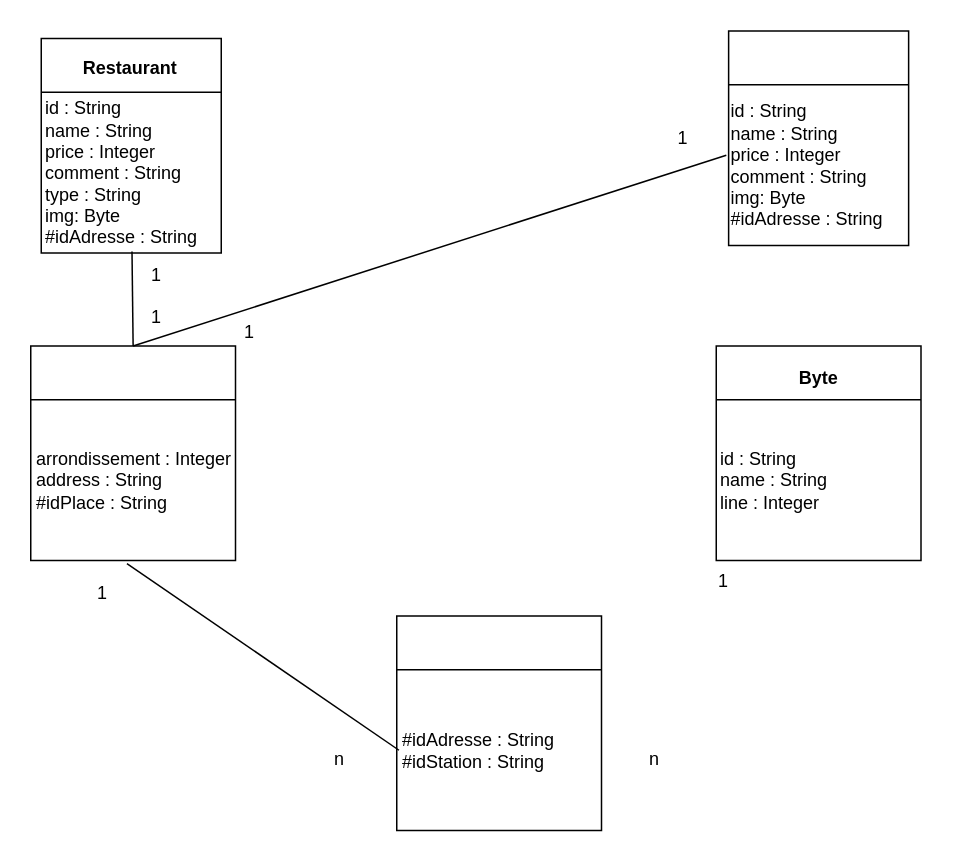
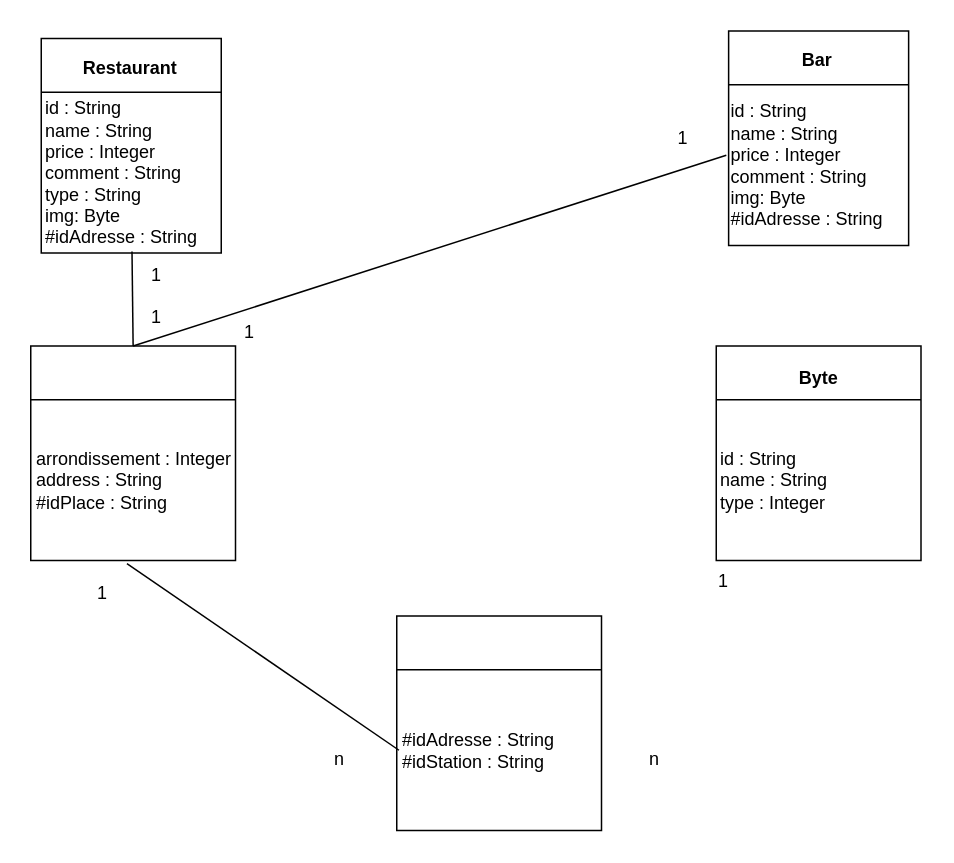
+ <mxCell id="6" value="&lt;b&gt;Bar&lt;/b&gt;" style="text;html=1;strokeColor=none;fillColor=none;align=center;verticalAlign=middle;whiteSpace=wrap;rounded=0;" parent="1" vertex="1"><mxGeometry x="511.25" y="24" width="67" height="31" as="geometry" /></mxCell>
- <mxCell id="16" value="id : String&lt;br&gt;name : String&lt;br&gt;line : Integer" style="text;html=1;strokeColor=none;fillColor=none;align=left;verticalAlign=middle;whiteSpace=wrap;rounded=0;" parent="1" vertex="1"><mxGeometry x="478" y="267" width="136" height="105" as="geometry" /></mxCell>
+ <mxCell id="16" value="id : String&lt;br&gt;name : String&lt;br&gt;type : Integer" style="text;html=1;strokeColor=none;fillColor=none;align=left;verticalAlign=middle;whiteSpace=wrap;rounded=0;" parent="1" vertex="1"><mxGeometry x="478" y="267" width="136" height="105" as="geometry" /></mxCell>
